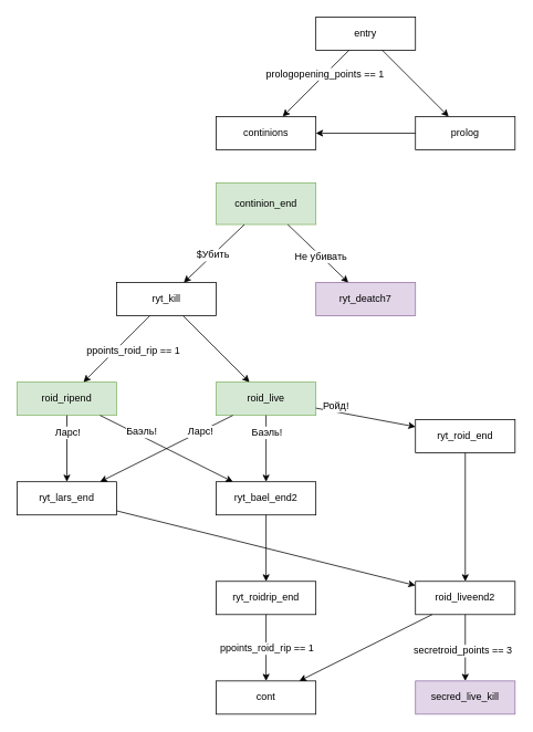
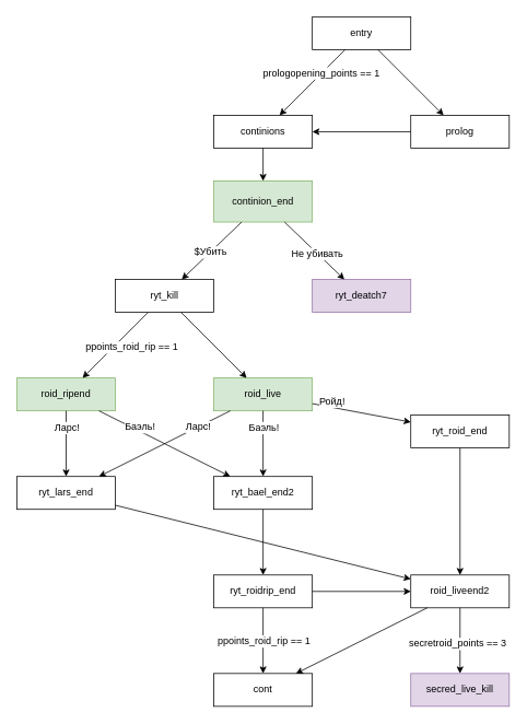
+ <mxCell id="47" value="" style="endArrow=classic;html=1;rounded=0;" edge="1" parent="1" source="4" target="8"><mxGeometry width="50" height="50" relative="1" as="geometry"><mxPoint x="520" y="280" as="sourcePoint" /><mxPoint x="570" y="230" as="targetPoint" /></mxGeometry></mxCell>
+ <mxCell id="46" value="" style="endArrow=classic;html=1;rounded=0;" parent="1" source="36" target="33" edge="1"><mxGeometry width="50" height="50" relative="1" as="geometry"><mxPoint x="160" y="740" as="sourcePoint" /><mxPoint x="210" y="690" as="targetPoint" /></mxGeometry></mxCell>
